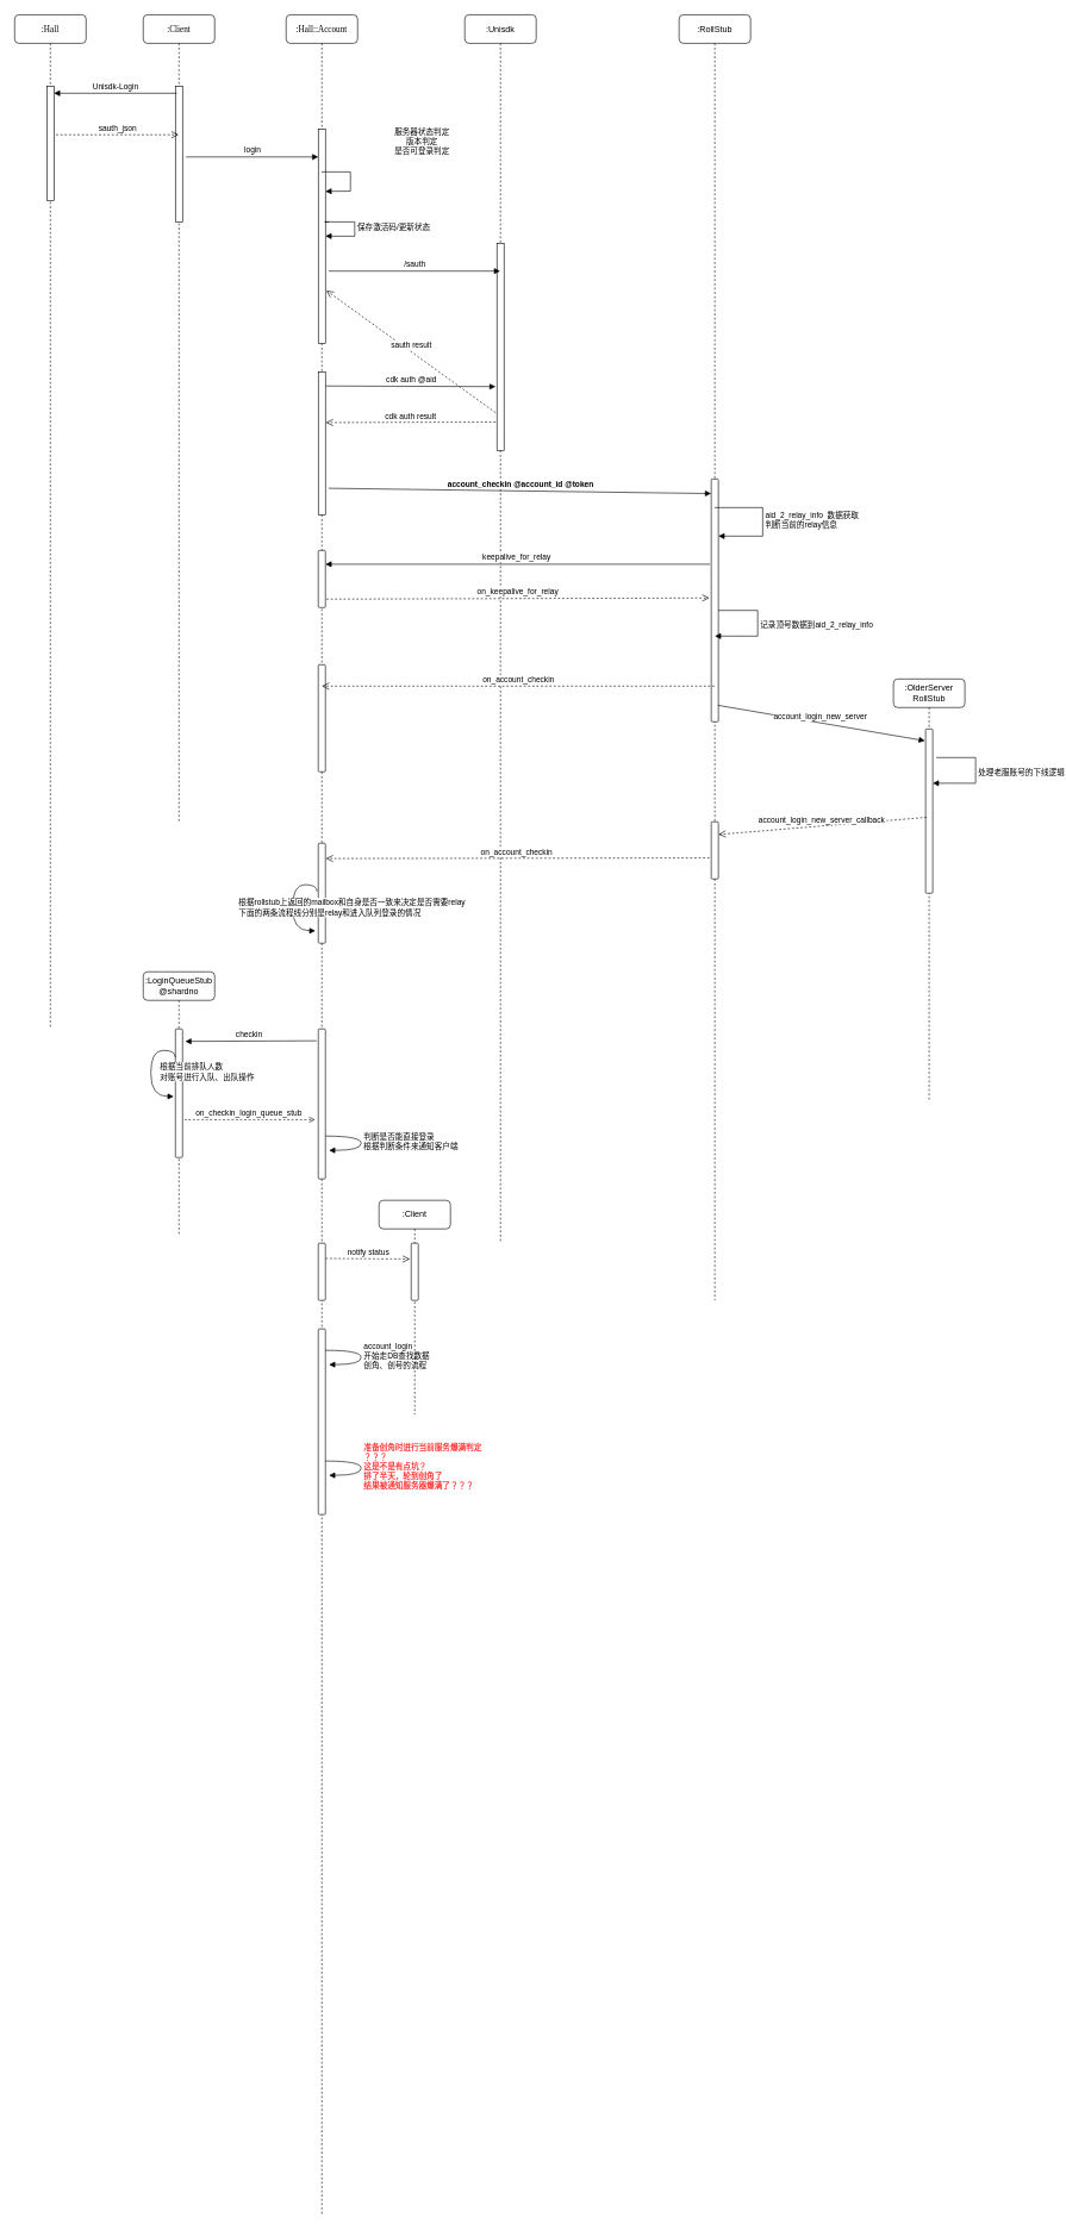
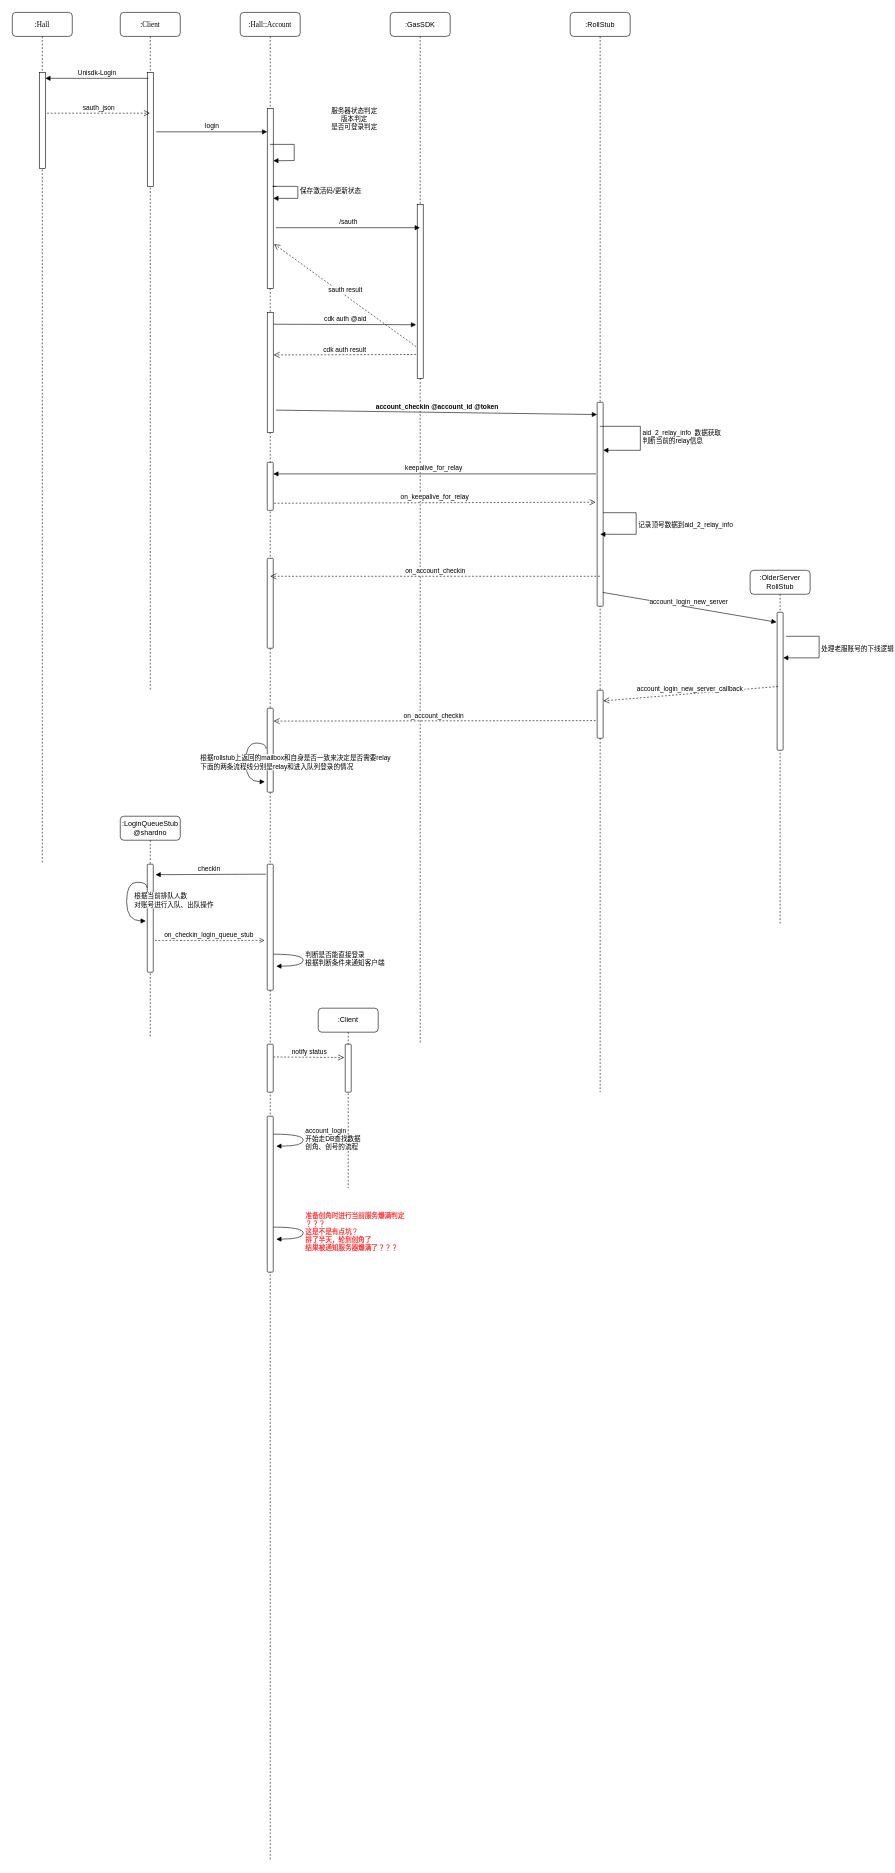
- <mxCell id="24" value=":Unisdk" style="shape=umlLifeline;perimeter=lifelinePerimeter;whiteSpace=wrap;html=1;container=1;collapsible=0;recursiveResize=0;outlineConnect=0;rounded=1;" parent="1" vertex="1"><mxGeometry x="650" y="20" width="100" height="1720" as="geometry" /></mxCell>
+ <mxCell id="24" value=":GasSDK" style="shape=umlLifeline;perimeter=lifelinePerimeter;whiteSpace=wrap;html=1;container=1;collapsible=0;recursiveResize=0;outlineConnect=0;rounded=1;" parent="1" vertex="1"><mxGeometry x="650" y="20" width="100" height="1720" as="geometry" /></mxCell>
